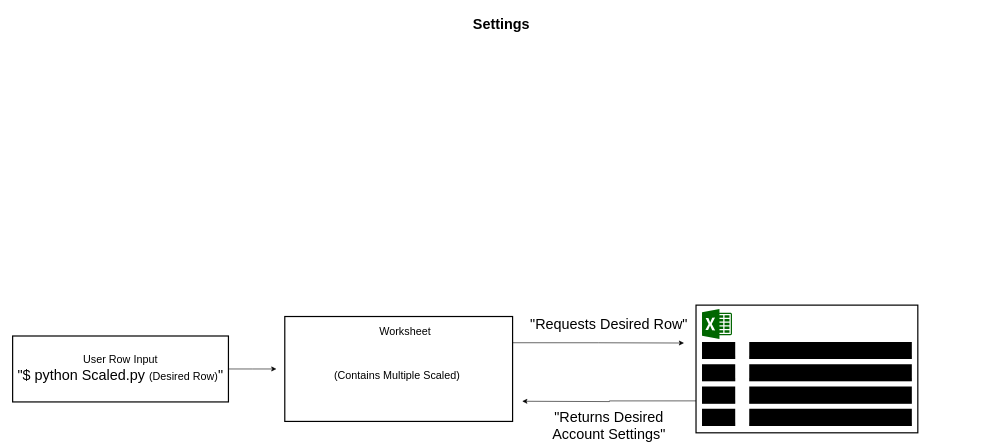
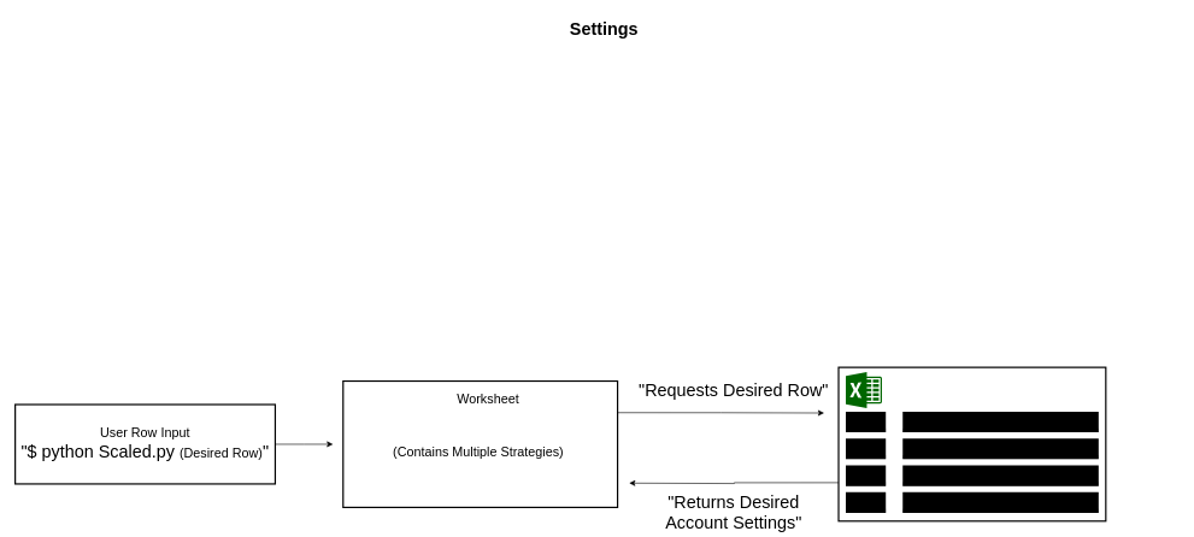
- <mxCell id="3" value="&lt;font style=&quot;font-size: 18px&quot;&gt;&lt;br&gt;(Contains Multiple Scaled)&amp;nbsp;&lt;/font&gt;" style="text;html=1;strokeColor=#000000;fillColor=#FFFFFF;align=center;verticalAlign=middle;whiteSpace=wrap;rounded=0;dashed=0;fontFamily=Helvetica;fontSize=12;fontColor=#000000;strokeWidth=2;" parent="1" vertex="1"><mxGeometry x="474" y="527.5" width="380" height="175" as="geometry" /></mxCell>
+ <mxCell id="3" value="&lt;font style=&quot;font-size: 18px&quot;&gt;&lt;br&gt;(Contains Multiple Strategies)&amp;nbsp;&lt;/font&gt;" style="text;html=1;strokeColor=#000000;fillColor=#FFFFFF;align=center;verticalAlign=middle;whiteSpace=wrap;rounded=0;dashed=0;fontFamily=Helvetica;fontSize=12;fontColor=#000000;strokeWidth=2;" parent="1" vertex="1"><mxGeometry x="474" y="527.5" width="380" height="175" as="geometry" /></mxCell>
